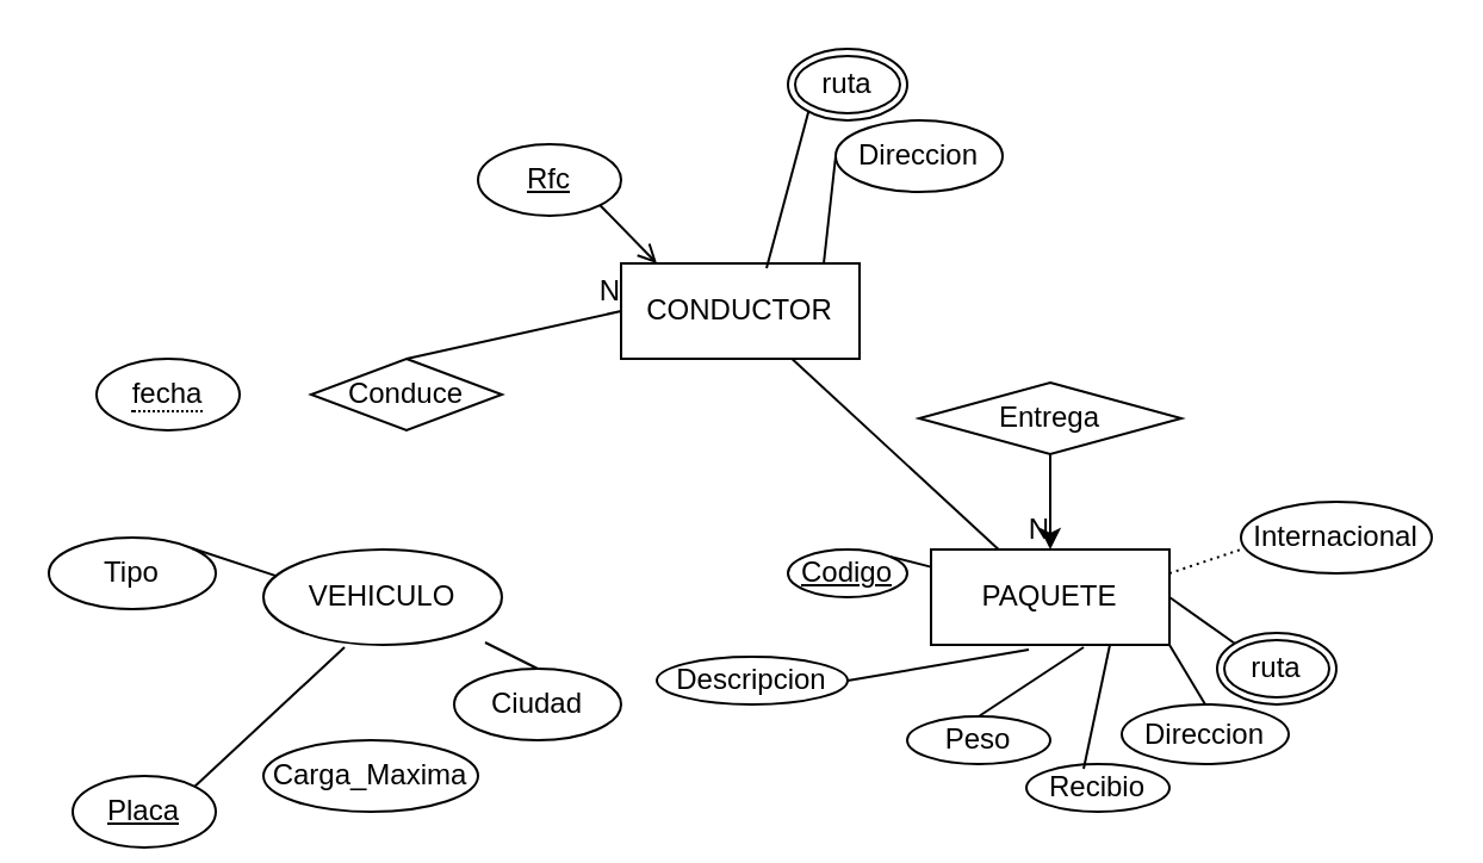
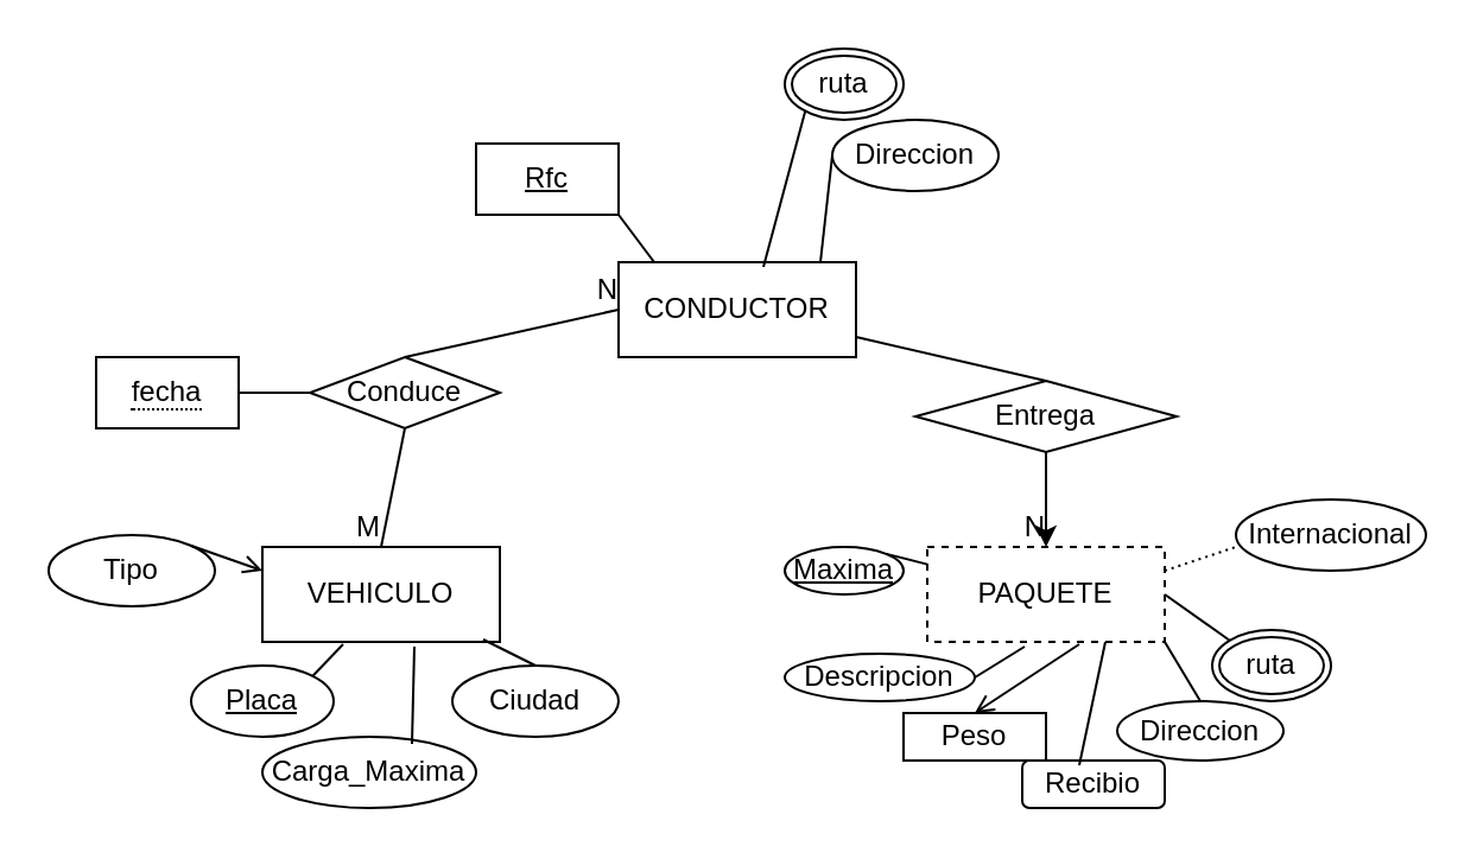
- <mxCell id="5" value="Rfc" style="ellipse;whiteSpace=wrap;html=1;align=center;fontStyle=4;" parent="1" vertex="1"><mxGeometry x="200" y="60" width="60" height="30" as="geometry" /></mxCell>
+ <mxCell id="5" value="Rfc" style="whiteSpace=wrap;html=1;align=center;fontStyle=4;rounded=0;" parent="1" vertex="1"><mxGeometry x="200" y="60" width="60" height="30" as="geometry" /></mxCell>
- <mxCell id="7" value="" style="endArrow=open;html=1;rounded=0;exitX=1;exitY=1;exitDx=0;exitDy=0;entryX=0.15;entryY=0;entryDx=0;entryDy=0;entryPerimeter=0;" parent="1" source="5" target="2" edge="1"><mxGeometry relative="1" as="geometry"><mxPoint x="400" y="140" as="sourcePoint" /><mxPoint x="560" y="140" as="targetPoint" /></mxGeometry></mxCell>
+ <mxCell id="7" value="" style="endArrow=none;html=1;rounded=0;exitX=1;exitY=1;exitDx=0;exitDy=0;entryX=0.15;entryY=0;entryDx=0;entryDy=0;entryPerimeter=0;" parent="1" source="5" target="2" edge="1"><mxGeometry relative="1" as="geometry"><mxPoint x="400" y="140" as="sourcePoint" /><mxPoint x="560" y="140" as="targetPoint" /></mxGeometry></mxCell>
- <mxCell id="31" value="&lt;span style=&quot;border-bottom: 1px dotted&quot;&gt;fecha&lt;/span&gt;" style="ellipse;whiteSpace=wrap;html=1;align=center;" vertex="1" parent="1"><mxGeometry x="40" y="150" width="60" height="30" as="geometry" /></mxCell>
+ <mxCell id="31" value="&lt;span style=&quot;border-bottom: 1px dotted&quot;&gt;fecha&lt;/span&gt;" style="whiteSpace=wrap;html=1;align=center;rounded=0;" vertex="1" parent="1"><mxGeometry x="40" y="150" width="60" height="30" as="geometry" /></mxCell>
+ <mxCell id="32" value="" style="endArrow=none;html=1;rounded=0;exitX=1;exitY=0.5;exitDx=0;exitDy=0;entryX=0;entryY=0.5;entryDx=0;entryDy=0;" edge="1" parent="1" source="31" target="26"><mxGeometry relative="1" as="geometry"><mxPoint x="80" y="90" as="sourcePoint" /><mxPoint x="240" y="90" as="targetPoint" /></mxGeometry></mxCell>
- <mxCell id="28" value="" style="endArrow=none;html=1;rounded=0;" parent="1" source="2" target="3" edge="1"><mxGeometry relative="1" as="geometry"><mxPoint x="480" y="120" as="sourcePoint" /><mxPoint x="640" y="120" as="targetPoint" /></mxGeometry></mxCell>
+ <mxCell id="28" value="" style="endArrow=none;html=1;rounded=0;entryX=0.5;entryY=0;entryDx=0;entryDy=0;" parent="1" source="2" target="27" edge="1"><mxGeometry relative="1" as="geometry"><mxPoint x="480" y="120" as="sourcePoint" /><mxPoint x="640" y="120" as="targetPoint" /></mxGeometry></mxCell>
+ <mxCell id="40" value="" style="endArrow=none;html=1;rounded=0;entryX=0.5;entryY=0;entryDx=0;entryDy=0;exitX=0.5;exitY=1;exitDx=0;exitDy=0;" edge="1" parent="1" source="26" target="4"><mxGeometry relative="1" as="geometry"><mxPoint x="470" y="115" as="sourcePoint" /><mxPoint x="465" y="65" as="targetPoint" /></mxGeometry></mxCell>
+ <mxCell id="41" value="M" style="resizable=0;html=1;align=right;verticalAlign=bottom;" connectable="0" vertex="1" parent="40"><mxGeometry x="1" relative="1" as="geometry" /></mxCell>
- <mxCell id="43" value="" style="endArrow=none;html=1;rounded=0;exitX=1;exitY=0;exitDx=0;exitDy=0;entryX=0;entryY=0.25;entryDx=0;entryDy=0;" edge="1" parent="1" source="42" target="4"><mxGeometry relative="1" as="geometry"><mxPoint x="80" y="120" as="sourcePoint" /><mxPoint x="240" y="120" as="targetPoint" /></mxGeometry></mxCell>
+ <mxCell id="43" value="" style="endArrow=open;html=1;rounded=0;exitX=1;exitY=0;exitDx=0;exitDy=0;entryX=0;entryY=0.25;entryDx=0;entryDy=0;" edge="1" parent="1" source="42" target="4"><mxGeometry relative="1" as="geometry"><mxPoint x="80" y="120" as="sourcePoint" /><mxPoint x="240" y="120" as="targetPoint" /></mxGeometry></mxCell>
- <mxCell id="13" value="Codigo" style="ellipse;whiteSpace=wrap;html=1;align=center;fontStyle=4;" parent="1" vertex="1"><mxGeometry x="330" y="230" width="50" height="20" as="geometry" /></mxCell>
+ <mxCell id="13" value="Maxima" style="ellipse;whiteSpace=wrap;html=1;align=center;fontStyle=4;" parent="1" vertex="1"><mxGeometry x="330" y="230" width="50" height="20" as="geometry" /></mxCell>
- <mxCell id="4" value="VEHICULO" style="ellipse;whiteSpace=wrap;html=1;align=center;" parent="1" vertex="1"><mxGeometry x="110" y="230" width="100" height="40" as="geometry" /></mxCell>
+ <mxCell id="4" value="VEHICULO" style="whiteSpace=wrap;html=1;align=center;" parent="1" vertex="1"><mxGeometry x="110" y="230" width="100" height="40" as="geometry" /></mxCell>
- <mxCell id="3" value="PAQUETE" style="whiteSpace=wrap;html=1;align=center;" parent="1" vertex="1"><mxGeometry x="390" y="230" width="100" height="40" as="geometry" /></mxCell>
+ <mxCell id="3" value="PAQUETE" style="whiteSpace=wrap;html=1;align=center;dashed=1;" parent="1" vertex="1"><mxGeometry x="390" y="230" width="100" height="40" as="geometry" /></mxCell>
- <mxCell id="14" value="Descripcion" style="ellipse;whiteSpace=wrap;html=1;align=center;" parent="1" vertex="1"><mxGeometry x="275" y="275" width="80" height="20" as="geometry" /></mxCell>
+ <mxCell id="14" value="Descripcion" style="ellipse;whiteSpace=wrap;html=1;align=center;" parent="1" vertex="1"><mxGeometry x="330" y="275" width="80" height="20" as="geometry" /></mxCell>
+ <mxCell id="24" value="" style="endArrow=none;html=1;rounded=0;exitX=0.64;exitY=1.05;exitDx=0;exitDy=0;exitPerimeter=0;entryX=0.7;entryY=0.1;entryDx=0;entryDy=0;entryPerimeter=0;" parent="1" source="4" target="11" edge="1"><mxGeometry relative="1" as="geometry"><mxPoint x="280" y="370" as="sourcePoint" /><mxPoint x="272.678" y="392.929" as="targetPoint" /></mxGeometry></mxCell>
- <mxCell id="20" value="" style="endArrow=none;html=1;rounded=0;exitX=0.64;exitY=1.025;exitDx=0;exitDy=0;exitPerimeter=0;entryX=0.5;entryY=0;entryDx=0;entryDy=0;" parent="1" source="3" target="15" edge="1"><mxGeometry relative="1" as="geometry"><mxPoint x="450" y="290" as="sourcePoint" /><mxPoint x="442.678" y="312.929" as="targetPoint" /></mxGeometry></mxCell>
+ <mxCell id="20" value="" style="endArrow=open;html=1;rounded=0;exitX=0.64;exitY=1.025;exitDx=0;exitDy=0;exitPerimeter=0;entryX=0.5;entryY=0;entryDx=0;entryDy=0;" parent="1" source="3" target="15" edge="1"><mxGeometry relative="1" as="geometry"><mxPoint x="450" y="290" as="sourcePoint" /><mxPoint x="442.678" y="312.929" as="targetPoint" /></mxGeometry></mxCell>
- <mxCell id="15" value="Peso" style="ellipse;whiteSpace=wrap;html=1;align=center;" parent="1" vertex="1"><mxGeometry x="380" y="300" width="60" height="20" as="geometry" /></mxCell>
+ <mxCell id="15" value="Peso" style="whiteSpace=wrap;html=1;align=center;rounded=0;" parent="1" vertex="1"><mxGeometry x="380" y="300" width="60" height="20" as="geometry" /></mxCell>
- <mxCell id="17" value="Recibio" style="ellipse;whiteSpace=wrap;html=1;align=center;" parent="1" vertex="1"><mxGeometry x="430" y="320" width="60" height="20" as="geometry" /></mxCell>
+ <mxCell id="17" value="Recibio" style="whiteSpace=wrap;html=1;align=center;rounded=1;" parent="1" vertex="1"><mxGeometry x="430" y="320" width="60" height="20" as="geometry" /></mxCell>
- <mxCell id="10" value="Placa" style="ellipse;whiteSpace=wrap;html=1;align=center;fontStyle=4;" parent="1" vertex="1"><mxGeometry x="30" y="325" width="60" height="30" as="geometry" /></mxCell>
+ <mxCell id="10" value="Placa" style="ellipse;whiteSpace=wrap;html=1;align=center;fontStyle=4;" parent="1" vertex="1"><mxGeometry x="80" y="280" width="60" height="30" as="geometry" /></mxCell>
